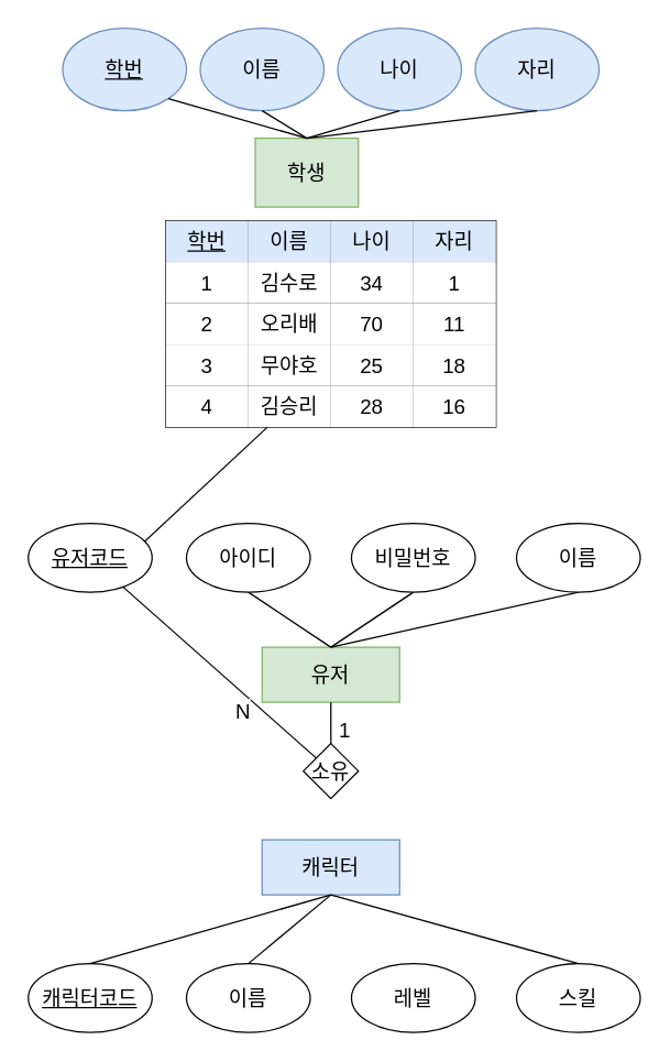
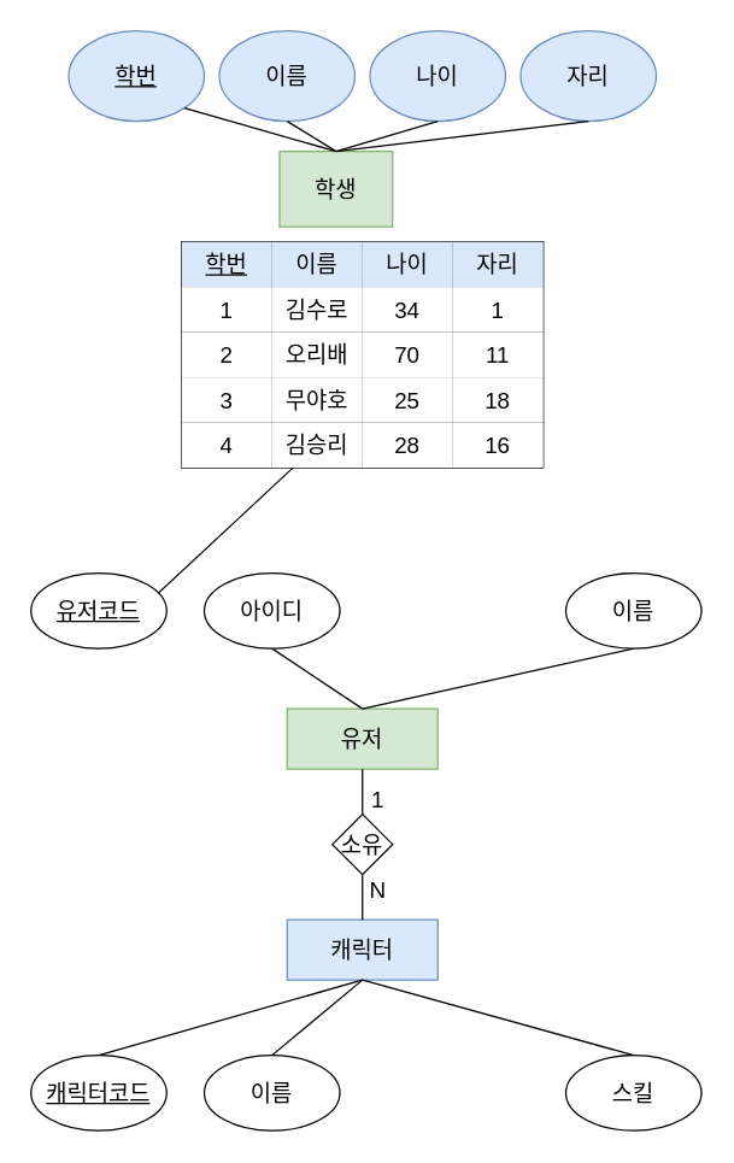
- <mxCell id="47" value="비밀번호" style="ellipse;whiteSpace=wrap;html=1;rounded=1;fontSize=15;fontStyle=0" parent="1" vertex="1"><mxGeometry x="255" y="380" width="90" height="50" as="geometry" /></mxCell>
- <mxCell id="39" value="" style="endArrow=none;html=1;rounded=0;entryX=0.5;entryY=0;entryDx=0;entryDy=0;fontSize=15;exitX=0.5;exitY=1;exitDx=0;exitDy=0;" parent="1" source="47" target="37" edge="1"><mxGeometry width="50" height="50" relative="1" as="geometry"><mxPoint x="300" y="430" as="sourcePoint" /><mxPoint x="310" y="350" as="targetPoint" /></mxGeometry></mxCell>
- <mxCell id="56" value="N" style="endArrow=none;html=1;rounded=0;fontSize=15;" parent="1" source="42" target="45" edge="1"><mxGeometry x="-0.333" y="10" width="50" height="50" relative="1" as="geometry"><mxPoint x="220" y="480" as="sourcePoint" /><mxPoint x="310" y="230" as="targetPoint" /><mxPoint as="offset" /></mxGeometry></mxCell>
+ <mxCell id="56" value="N" style="endArrow=none;html=1;rounded=0;entryX=0.5;entryY=0;entryDx=0;entryDy=0;fontSize=15;" parent="1" source="42" target="44" edge="1"><mxGeometry x="-0.333" y="10" width="50" height="50" relative="1" as="geometry"><mxPoint x="220" y="480" as="sourcePoint" /><mxPoint x="310" y="230" as="targetPoint" /><mxPoint as="offset" /></mxGeometry></mxCell>
- <mxCell id="51" value="레벨" style="ellipse;whiteSpace=wrap;html=1;rounded=1;fontSize=15;fontStyle=0" parent="1" vertex="1"><mxGeometry x="255" y="700" width="90" height="50" as="geometry" /></mxCell>
